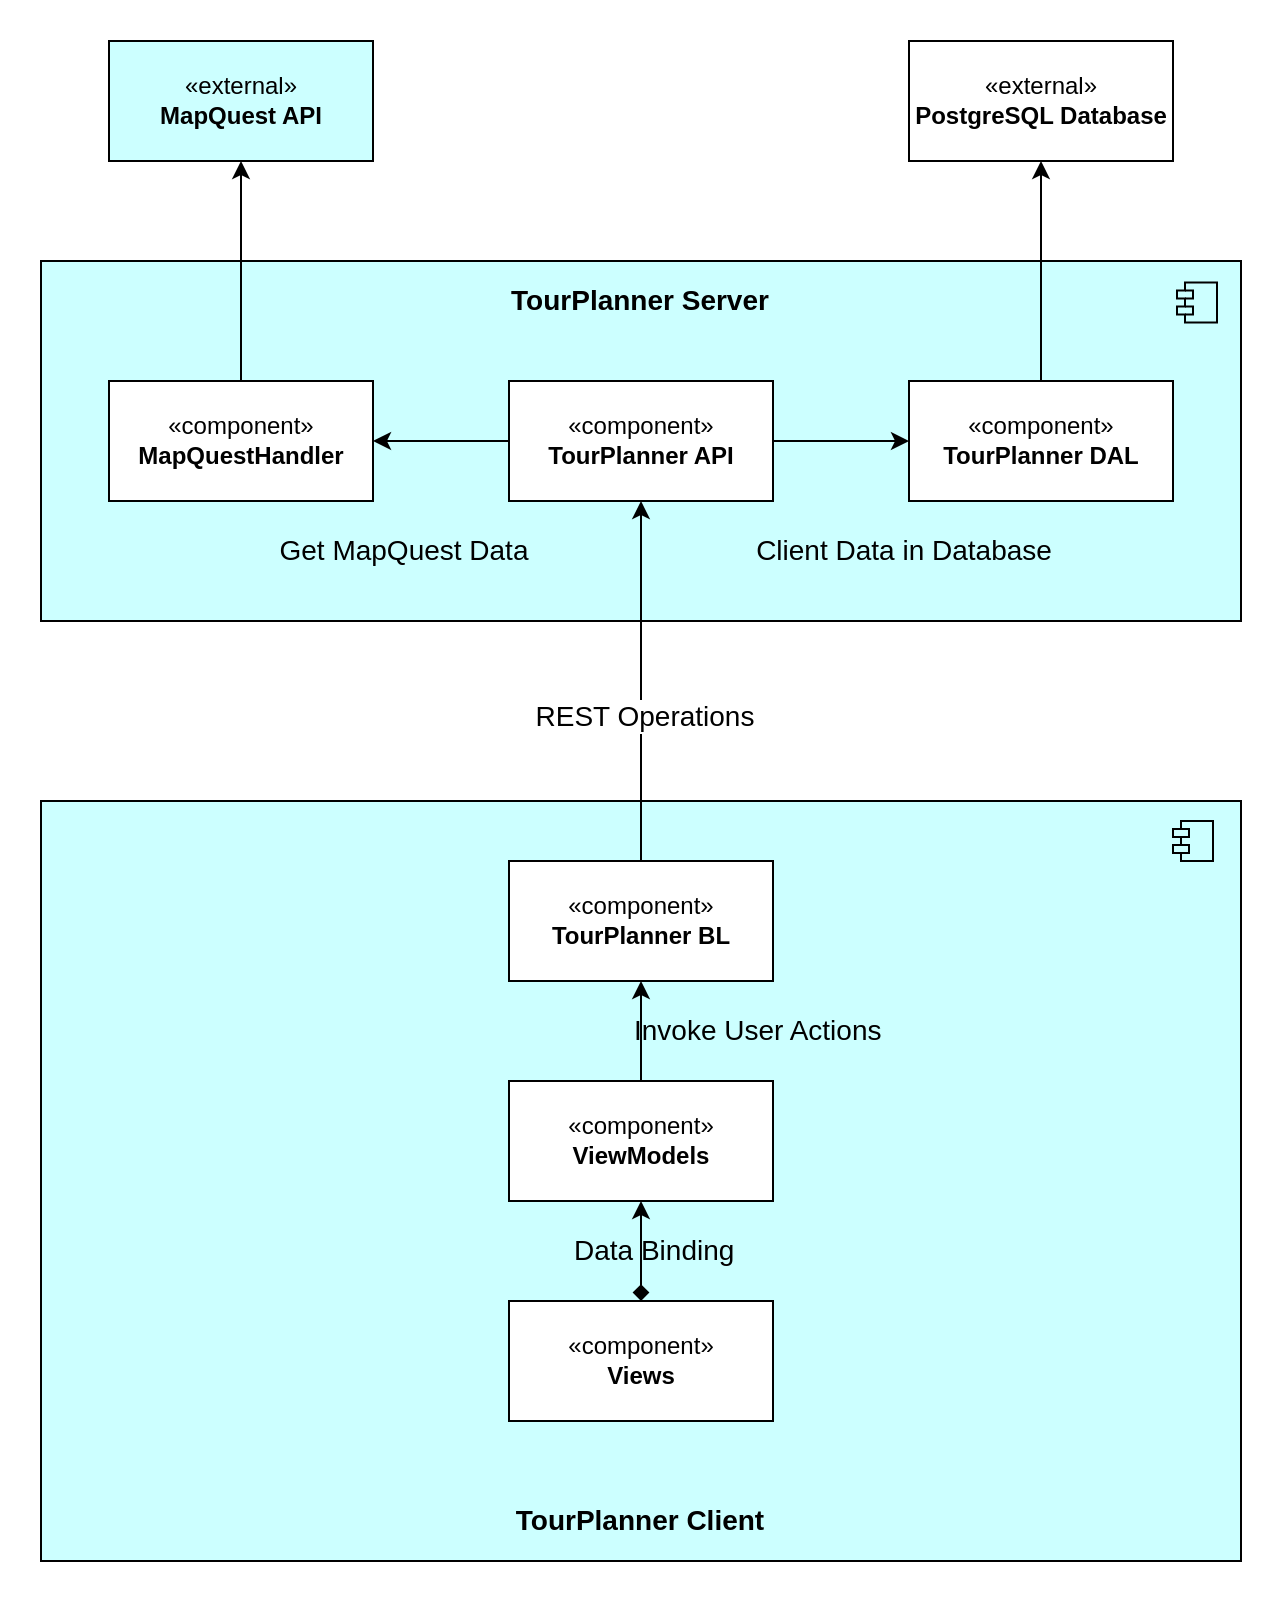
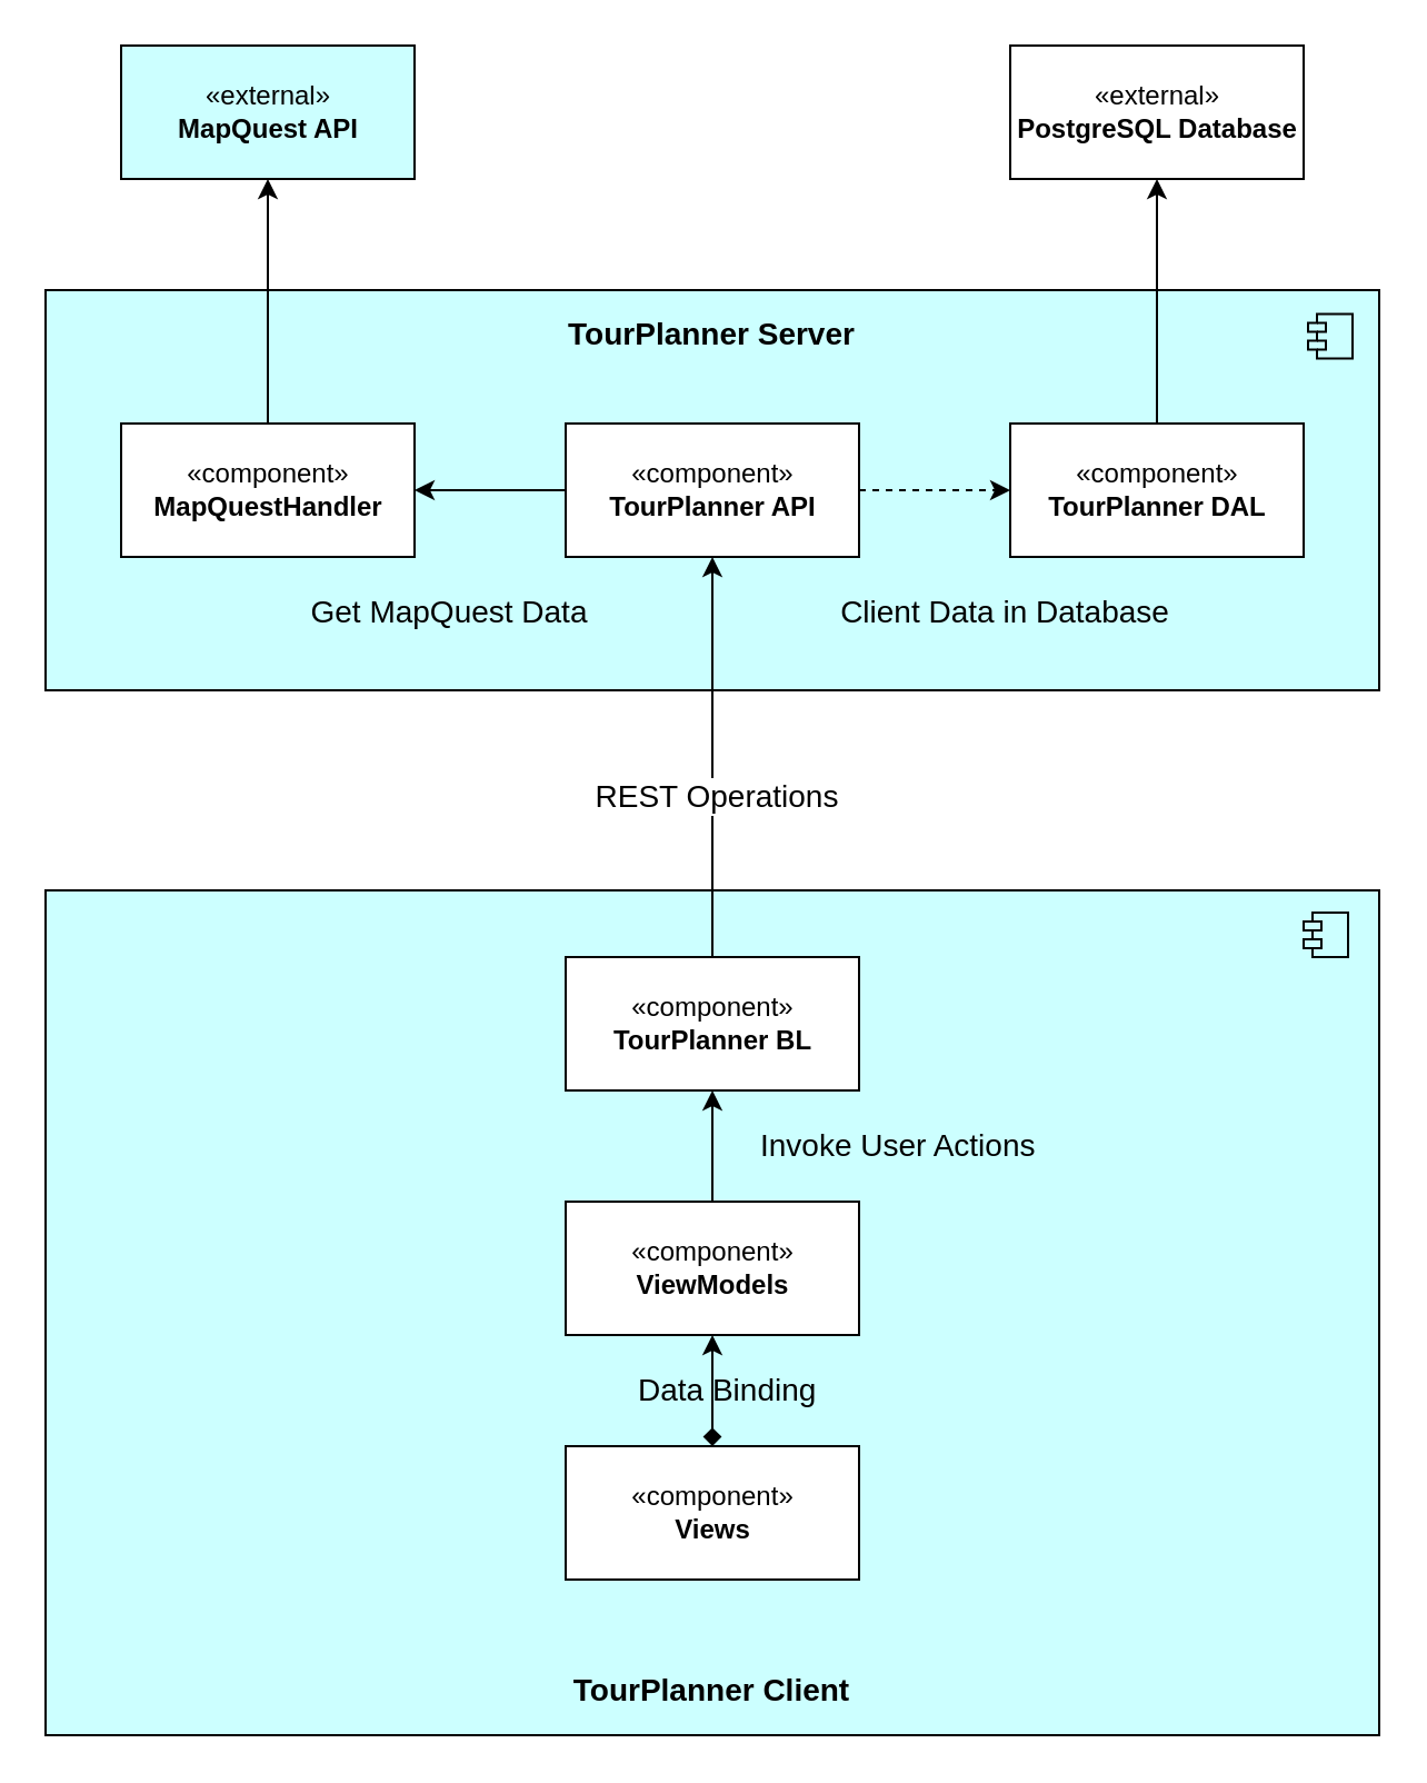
- <mxCell id="16" style="edgeStyle=orthogonalEdgeStyle;rounded=0;orthogonalLoop=1;jettySize=auto;html=1;startArrow=none;startFill=0;endArrow=classic;endFill=1;" parent="1" source="18" target="20" edge="1"><mxGeometry relative="1" as="geometry" /></mxCell>
+ <mxCell id="16" style="edgeStyle=orthogonalEdgeStyle;rounded=0;orthogonalLoop=1;jettySize=auto;html=1;startArrow=none;startFill=0;endArrow=classic;endFill=1;dashed=1;" parent="1" source="18" target="20" edge="1"><mxGeometry relative="1" as="geometry" /></mxCell>
- <mxCell id="7" value="Invoke User Actions" style="text;html=1;strokeColor=none;fillColor=none;align=left;verticalAlign=middle;whiteSpace=wrap;rounded=0;fontSize=14;" parent="2" vertex="1"><mxGeometry x="295" y="100" width="230" height="30" as="geometry" /></mxCell>
+ <mxCell id="7" value="Invoke User Actions" style="text;html=1;strokeColor=none;fillColor=none;align=left;verticalAlign=middle;whiteSpace=wrap;rounded=0;fontSize=14;" parent="2" vertex="1"><mxGeometry x="320" y="100" width="230" height="30" as="geometry" /></mxCell>
